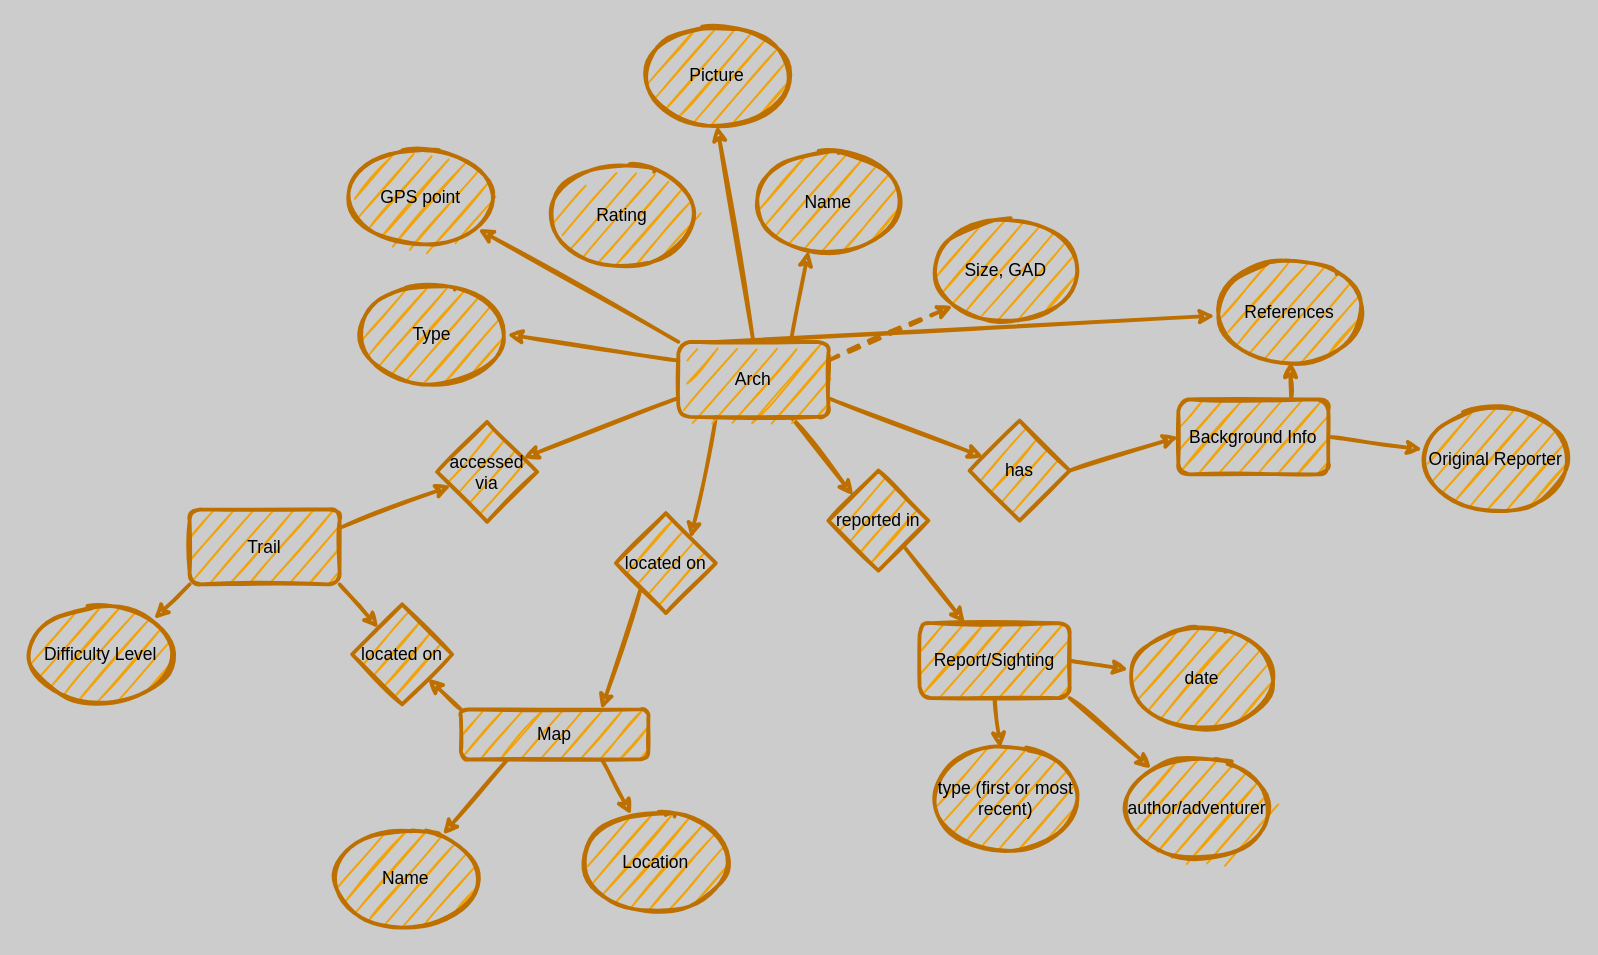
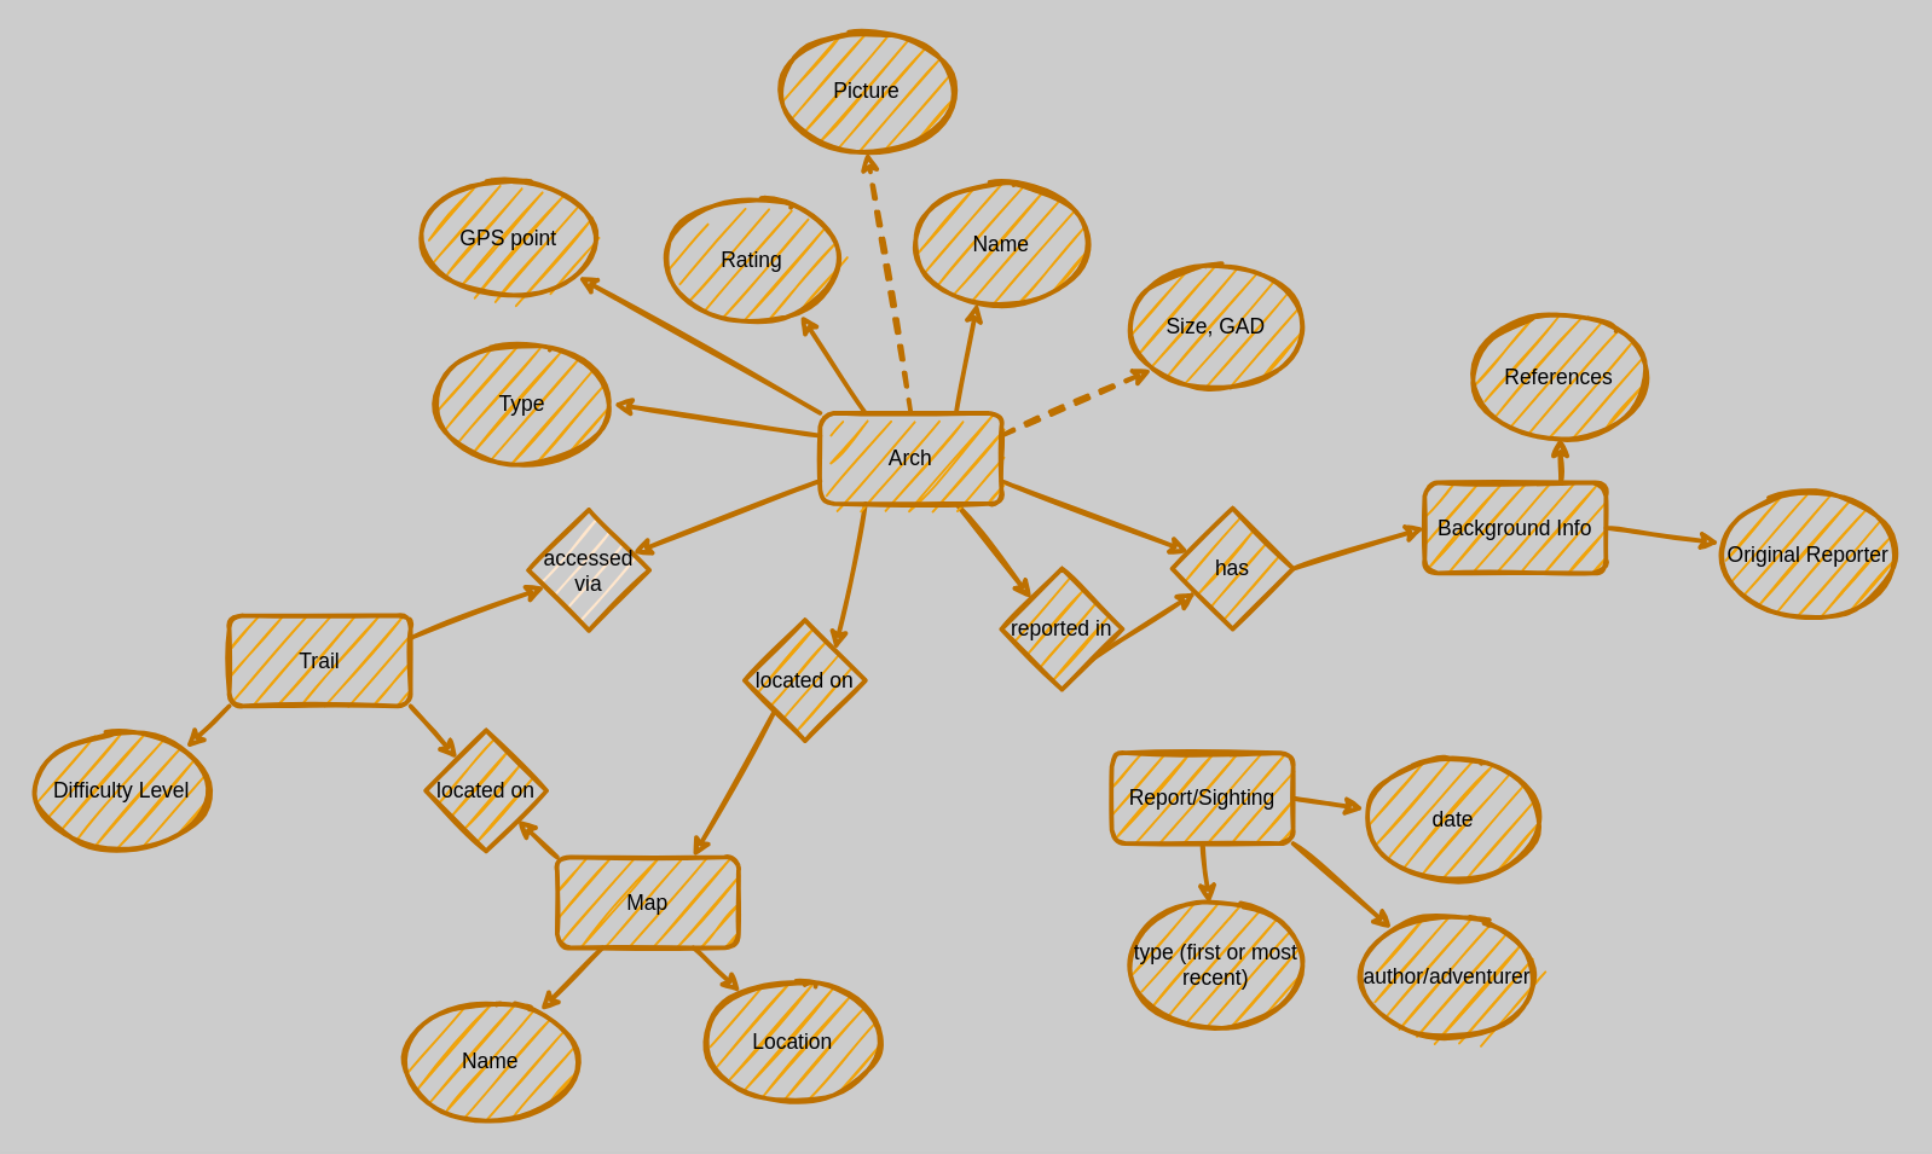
- <mxCell id="5" style="edgeStyle=none;html=1;exitX=0.25;exitY=0;exitDx=0;exitDy=0;fillColor=#f0a30a;strokeColor=#BD7000;strokeWidth=3;comic=0;sketch=1;fontSize=14;fontColor=#000000;" edge="1" parent="1" source="12" target="41"><mxGeometry relative="1" as="geometry" /></mxCell>
+ <mxCell id="5" style="edgeStyle=none;html=1;exitX=0.25;exitY=0;exitDx=0;exitDy=0;entryX=0.767;entryY=0.95;entryDx=0;entryDy=0;entryPerimeter=0;fillColor=#f0a30a;strokeColor=#BD7000;strokeWidth=3;comic=0;sketch=1;fontSize=14;fontColor=#000000;" edge="1" parent="1" source="12" target="19"><mxGeometry relative="1" as="geometry" /></mxCell>
- <mxCell id="4" style="edgeStyle=none;html=1;exitX=0.5;exitY=0;exitDx=0;exitDy=0;entryX=0.5;entryY=1;entryDx=0;entryDy=0;fillColor=#f0a30a;strokeColor=#BD7000;strokeWidth=3;comic=0;sketch=1;fontSize=14;fontColor=#000000;" edge="1" parent="1" source="12" target="47"><mxGeometry relative="1" as="geometry" /></mxCell>
+ <mxCell id="4" style="edgeStyle=none;html=1;exitX=0.5;exitY=0;exitDx=0;exitDy=0;entryX=0.5;entryY=1;entryDx=0;entryDy=0;fillColor=#f0a30a;strokeColor=#BD7000;strokeWidth=3;comic=0;sketch=1;fontSize=14;fontColor=#000000;dashed=1;" edge="1" parent="1" source="12" target="47"><mxGeometry relative="1" as="geometry" /></mxCell>
- <mxCell id="26" value="accessed via" style="rhombus;whiteSpace=wrap;html=1;fillColor=#f0a30a;strokeColor=#BD7000;strokeWidth=3;comic=0;sketch=1;fontSize=14;fontColor=#000000;" vertex="1" parent="1"><mxGeometry x="349" y="337" width="80" height="80" as="geometry" /></mxCell>
+ <mxCell id="26" value="accessed via" style="rhombus;whiteSpace=wrap;html=1;fillColor=#ffe6cc;strokeColor=#BD7000;strokeWidth=3;comic=0;sketch=1;fontSize=14;fontColor=#000000;" vertex="1" parent="1"><mxGeometry x="349" y="337" width="80" height="80" as="geometry" /></mxCell>
- <mxCell id="37" style="edgeStyle=none;html=1;exitX=1;exitY=1;exitDx=0;exitDy=0;fillColor=#f0a30a;strokeColor=#BD7000;strokeWidth=3;comic=0;sketch=1;fontSize=14;fontColor=#000000;" edge="1" parent="1" source="38" target="36"><mxGeometry relative="1" as="geometry" /></mxCell>
+ <mxCell id="37" style="edgeStyle=none;html=1;exitX=1;exitY=1;exitDx=0;exitDy=0;fillColor=#f0a30a;strokeColor=#BD7000;strokeWidth=3;comic=0;sketch=1;fontSize=14;fontColor=#000000;" edge="1" parent="1" source="38" target="31"><mxGeometry relative="1" as="geometry" /></mxCell>
- <mxCell id="16" value="Map" style="rounded=1;whiteSpace=wrap;html=1;fillColor=#f0a30a;strokeColor=#BD7000;strokeWidth=3;comic=0;sketch=1;fontSize=14;fontColor=#000000;" vertex="1" parent="1"><mxGeometry x="368" y="567" width="150" height="40" as="geometry" /></mxCell>
+ <mxCell id="16" value="Map" style="rounded=1;whiteSpace=wrap;html=1;fillColor=#f0a30a;strokeColor=#BD7000;strokeWidth=3;comic=0;sketch=1;fontSize=14;fontColor=#000000;" vertex="1" parent="1"><mxGeometry x="368" y="567" width="120" height="60" as="geometry" /></mxCell>
